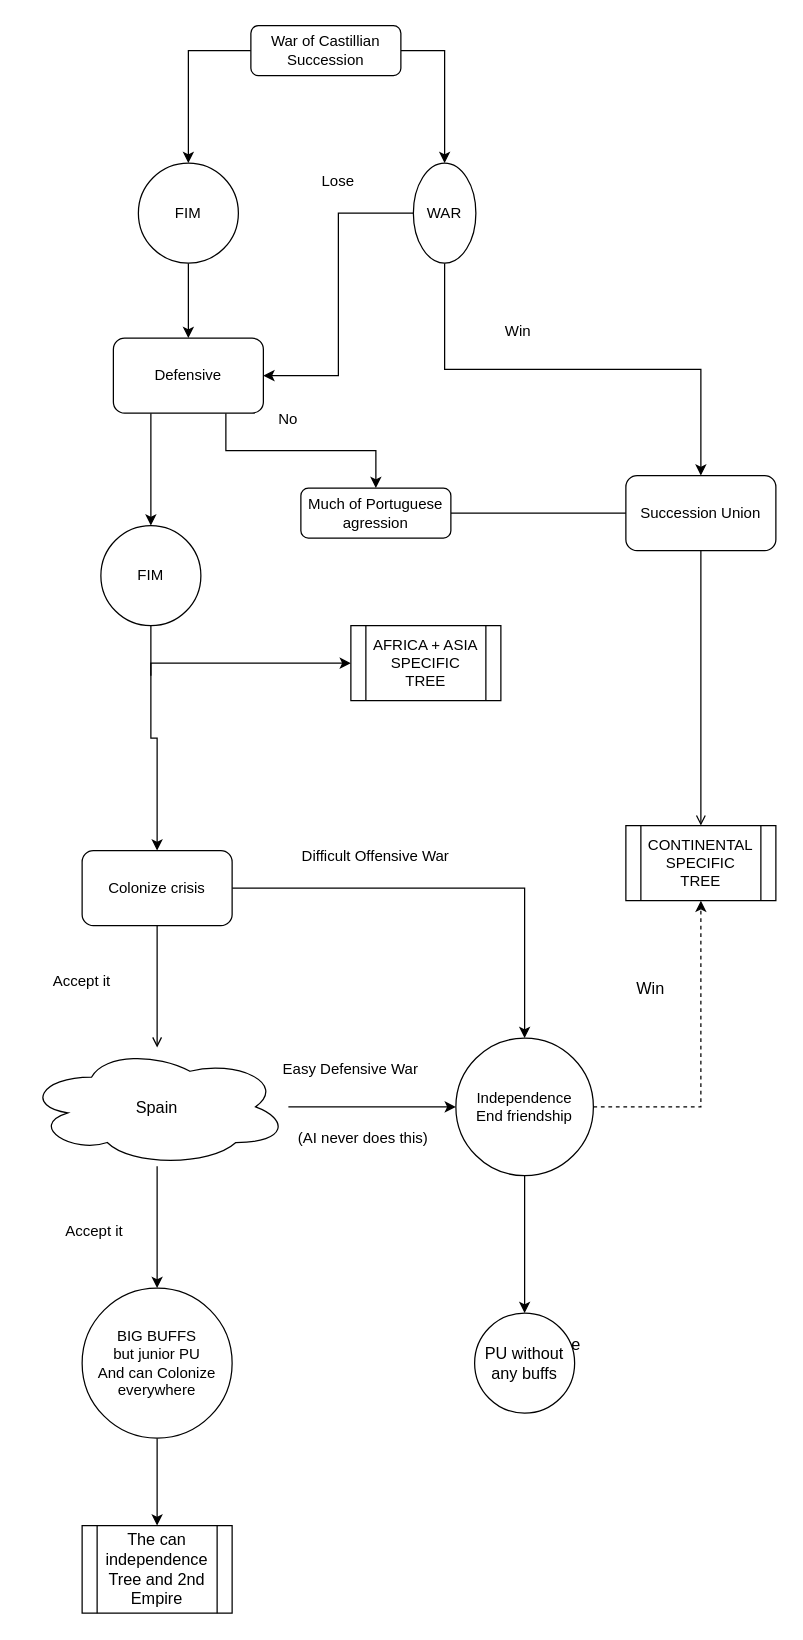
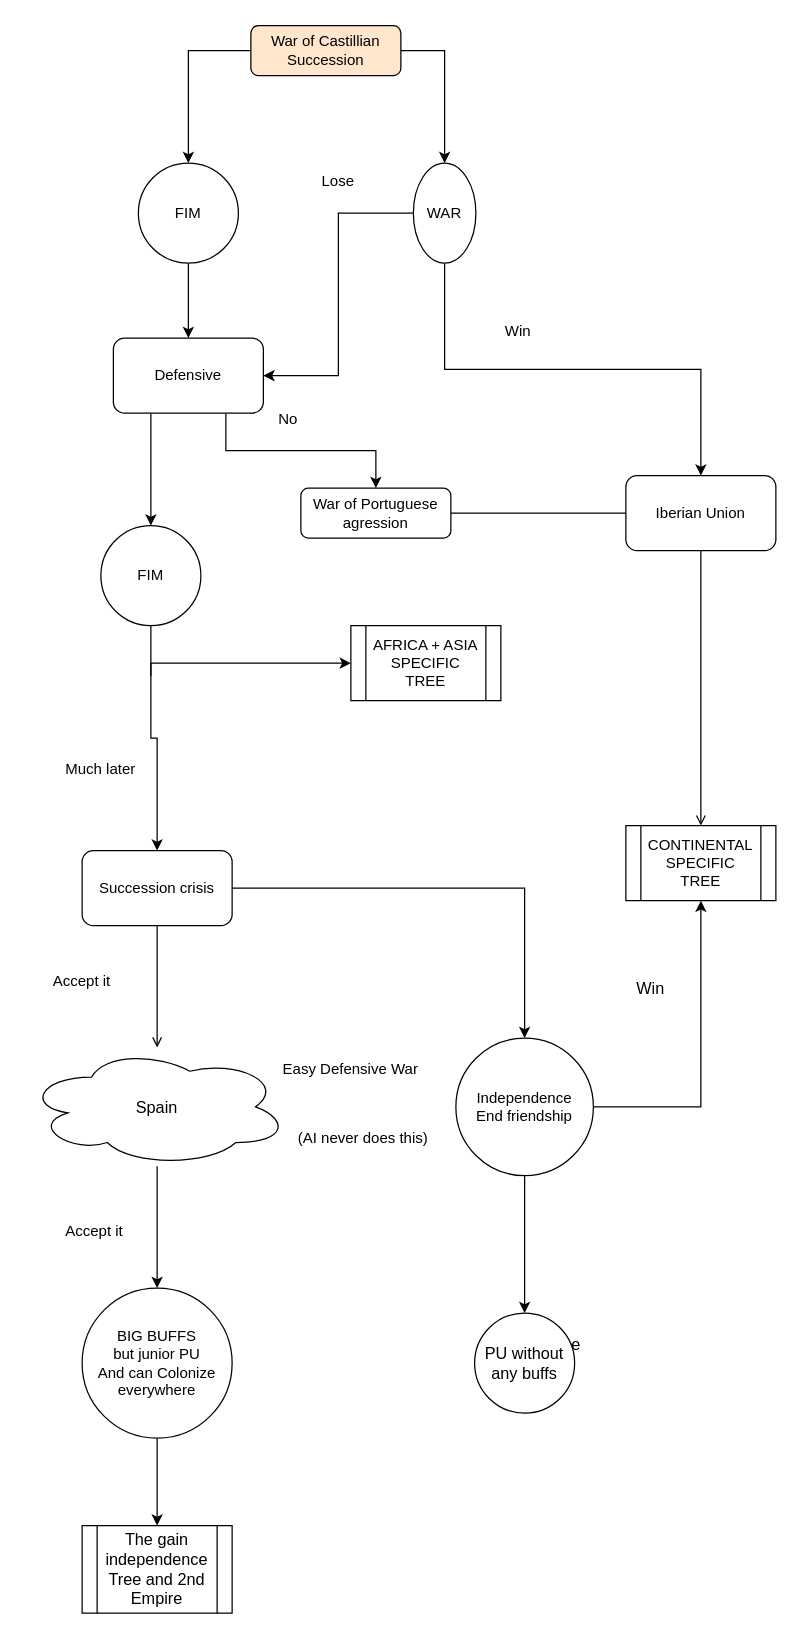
- <mxCell id="4" value="War of Castillian Succession" style="rounded=1;whiteSpace=wrap;html=1;fontSize=12;glass=0;strokeWidth=1;shadow=0;" parent="1" vertex="1"><mxGeometry x="200" y="20" width="120" height="40" as="geometry" /></mxCell>
+ <mxCell id="4" value="War of Castillian Succession" style="rounded=1;whiteSpace=wrap;html=1;fontSize=12;glass=0;strokeWidth=1;shadow=0;fillColor=#ffe6cc;" parent="1" vertex="1"><mxGeometry x="200" y="20" width="120" height="40" as="geometry" /></mxCell>
- <mxCell id="19" value="Much of Portuguese agression" style="rounded=1;whiteSpace=wrap;html=1;fontSize=12;glass=0;strokeWidth=1;shadow=0;" vertex="1" parent="1"><mxGeometry x="240" y="390" width="120" height="40" as="geometry" /></mxCell>
+ <mxCell id="19" value="War of Portuguese agression" style="rounded=1;whiteSpace=wrap;html=1;fontSize=12;glass=0;strokeWidth=1;shadow=0;" vertex="1" parent="1"><mxGeometry x="240" y="390" width="120" height="40" as="geometry" /></mxCell>
- <mxCell id="16" value="Succession Union" style="rounded=1;whiteSpace=wrap;html=1;" vertex="1" parent="1"><mxGeometry x="499.996" y="380" width="120" height="60" as="geometry" /></mxCell>
+ <mxCell id="16" value="Iberian Union" style="rounded=1;whiteSpace=wrap;html=1;" vertex="1" parent="1"><mxGeometry x="499.996" y="380" width="120" height="60" as="geometry" /></mxCell>
+ <mxCell id="28" value="Much later" style="text;html=1;strokeColor=none;fillColor=none;align=center;verticalAlign=middle;whiteSpace=wrap;rounded=0;" vertex="1" parent="1"><mxGeometry x="50" y="600" width="60" height="30" as="geometry" /></mxCell>
- <mxCell id="32" value="Difficult Offensive War" style="text;html=1;strokeColor=none;fillColor=none;align=center;verticalAlign=middle;whiteSpace=wrap;rounded=0;" vertex="1" parent="1"><mxGeometry x="235" y="670" width="130" height="30" as="geometry" /></mxCell>
- <mxCell id="27" value="&lt;div&gt;Colonize crisis&lt;/div&gt;" style="rounded=1;whiteSpace=wrap;html=1;" vertex="1" parent="1"><mxGeometry x="65" y="680" width="120" height="60" as="geometry" /></mxCell>
+ <mxCell id="27" value="&lt;div&gt;Succession crisis&lt;/div&gt;" style="rounded=1;whiteSpace=wrap;html=1;" vertex="1" parent="1"><mxGeometry x="65" y="680" width="120" height="60" as="geometry" /></mxCell>
- <mxCell id="33" style="edgeStyle=orthogonalEdgeStyle;rounded=0;orthogonalLoop=1;jettySize=auto;html=1;entryX=0.5;entryY=1;entryDx=0;entryDy=0;fontSize=13;dashed=1;" edge="1" parent="1" source="35" target="23"><mxGeometry relative="1" as="geometry" /></mxCell>
+ <mxCell id="33" style="edgeStyle=orthogonalEdgeStyle;rounded=0;orthogonalLoop=1;jettySize=auto;html=1;entryX=0.5;entryY=1;entryDx=0;entryDy=0;fontSize=13;" edge="1" parent="1" source="35" target="23"><mxGeometry relative="1" as="geometry" /></mxCell>
- <mxCell id="38" style="edgeStyle=orthogonalEdgeStyle;rounded=0;orthogonalLoop=1;jettySize=auto;html=1;entryX=0;entryY=0.5;entryDx=0;entryDy=0;fontSize=13;" edge="1" parent="1" source="39" target="35"><mxGeometry relative="1" as="geometry" /></mxCell>
- <mxCell id="45" value="The can independence Tree and 2nd Empire" style="shape=process;whiteSpace=wrap;html=1;backgroundOutline=1;fontSize=13;" vertex="1" parent="1"><mxGeometry x="65" y="1220" width="120" height="70" as="geometry" /></mxCell>
+ <mxCell id="45" value="The gain independence Tree and 2nd Empire" style="shape=process;whiteSpace=wrap;html=1;backgroundOutline=1;fontSize=13;" vertex="1" parent="1"><mxGeometry x="65" y="1220" width="120" height="70" as="geometry" /></mxCell>
